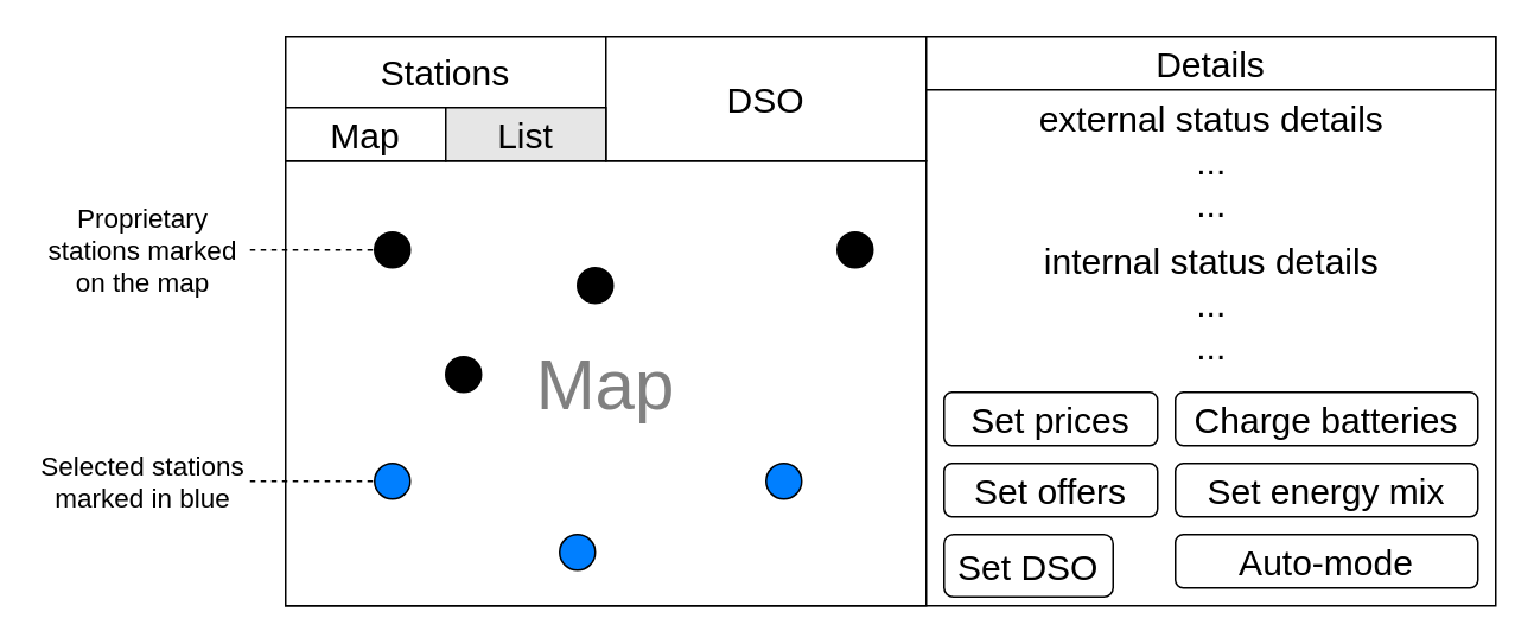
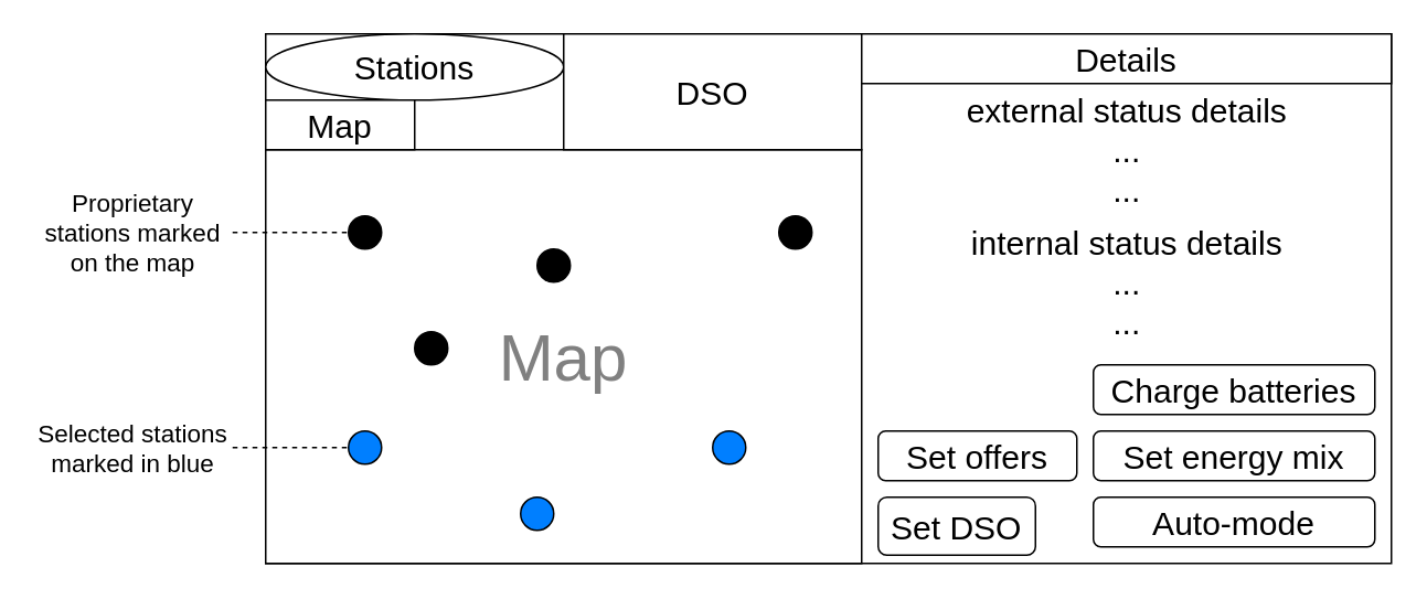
- <mxCell id="13" value="Stations" style="rounded=0;whiteSpace=wrap;html=1;fontSize=20;fontColor=#000000;fillColor=#FFFFFF;" parent="1" vertex="1"><mxGeometry x="160" width="180" height="40" as="geometry" y="20" /></mxCell>
+ <mxCell id="13" value="Stations" style="ellipse;whiteSpace=wrap;html=1;fontSize=20;fontColor=#000000;fillColor=#FFFFFF;" parent="1" vertex="1"><mxGeometry x="160" width="180" height="40" as="geometry" y="20" /></mxCell>
- <mxCell id="18" value="List" style="rounded=0;whiteSpace=wrap;html=1;fontSize=20;fontColor=#000000;strokeColor=#000000;fillColor=#E6E6E6;" parent="1" vertex="1"><mxGeometry x="250" y="60" width="90" height="30" as="geometry" /></mxCell>
- <mxCell id="22" value="Set prices" style="rounded=1;whiteSpace=wrap;html=1;fontSize=20;fontColor=#000000;strokeColor=#000000;fillColor=#FFFFFF;" parent="1" vertex="1"><mxGeometry x="530" y="220" width="120" height="30" as="geometry" /></mxCell>
